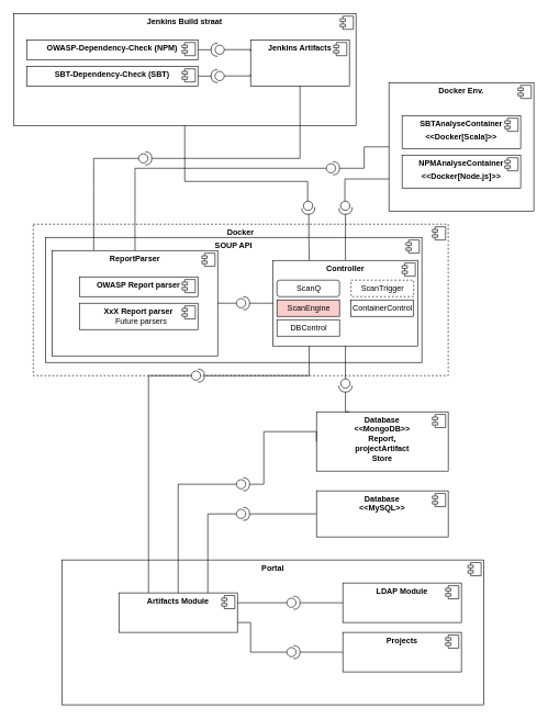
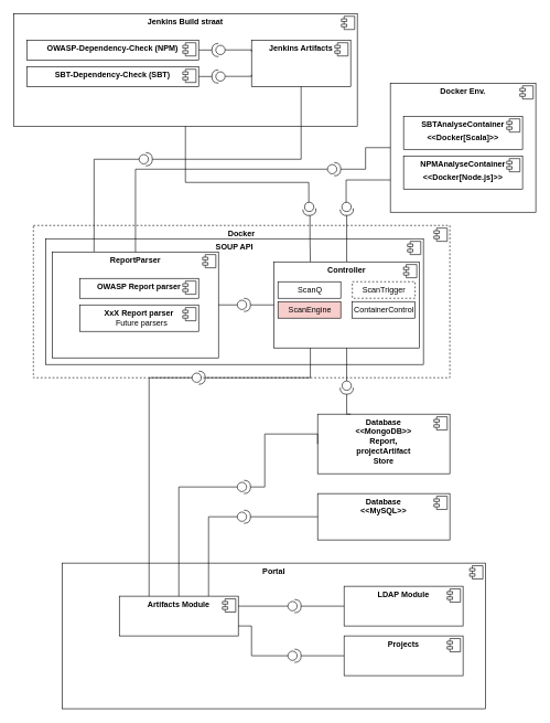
- <mxCell id="79" value="ScanQ" style="html=1;rounded=1;" parent="1" vertex="1"><mxGeometry x="420" y="425" width="95" height="25" as="geometry" /></mxCell>
+ <mxCell id="79" value="ScanQ" style="html=1;" parent="1" vertex="1"><mxGeometry x="420" y="425" width="95" height="25" as="geometry" /></mxCell>
- <mxCell id="83" value="DBControl" style="html=1;" parent="1" vertex="1"><mxGeometry x="420" y="485" width="95" height="25" as="geometry" /></mxCell>
